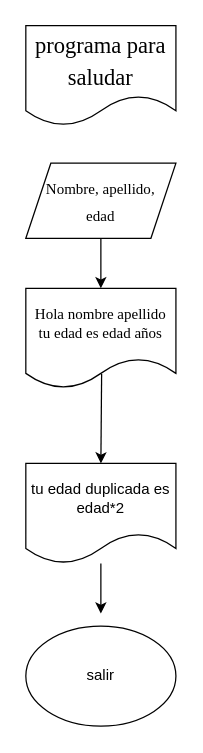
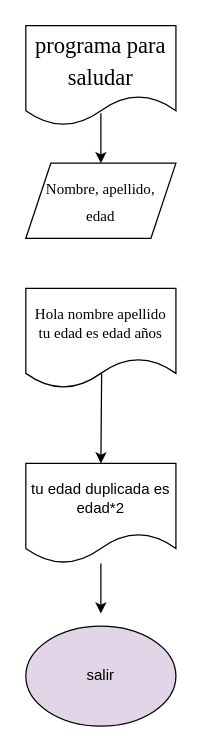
+ <mxCell id="2" style="edgeStyle=none;html=1;entryX=0.5;entryY=0;entryDx=0;entryDy=0;fontFamily=Verdana;fontSize=18;exitX=0.5;exitY=0.875;exitDx=0;exitDy=0;exitPerimeter=0;" parent="1" source="3" target="5" edge="1"><mxGeometry relative="1" as="geometry"><mxPoint x="80" y="100" as="sourcePoint" /></mxGeometry></mxCell>
- <mxCell id="4" style="edgeStyle=none;html=1;entryX=0.5;entryY=0;entryDx=0;entryDy=0;fontFamily=Verdana;fontSize=12;" parent="1" source="5" target="7" edge="1"><mxGeometry relative="1" as="geometry" /></mxCell>
- <mxCell id="10" value="salir" style="ellipse;whiteSpace=wrap;html=1;" vertex="1" parent="1"><mxGeometry x="20" y="500" width="120" height="80" as="geometry" /></mxCell>
+ <mxCell id="10" value="salir" style="ellipse;whiteSpace=wrap;html=1;fillColor=#e1d5e7;" vertex="1" parent="1"><mxGeometry x="20" y="500" width="120" height="80" as="geometry" /></mxCell>
